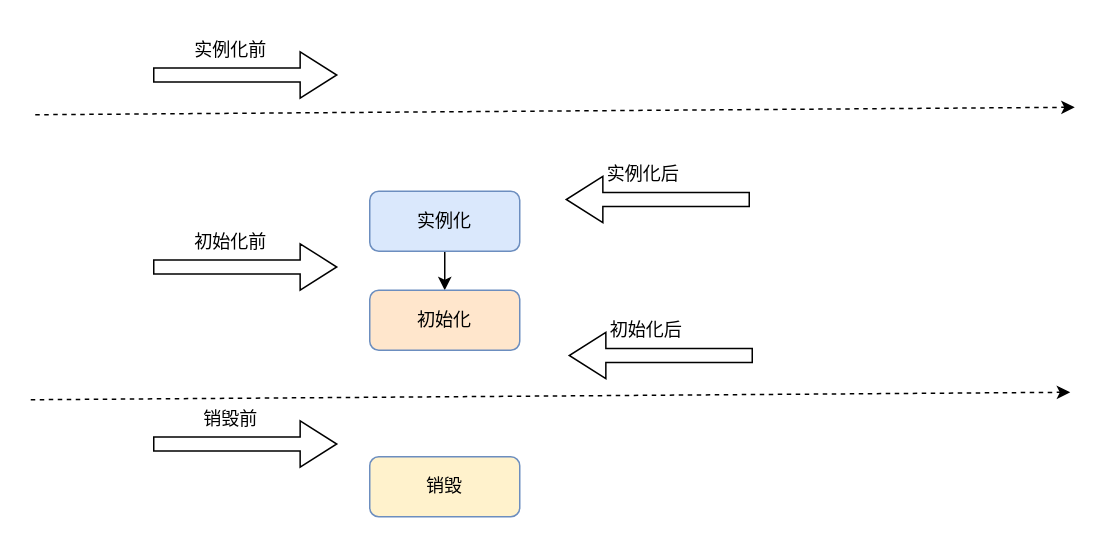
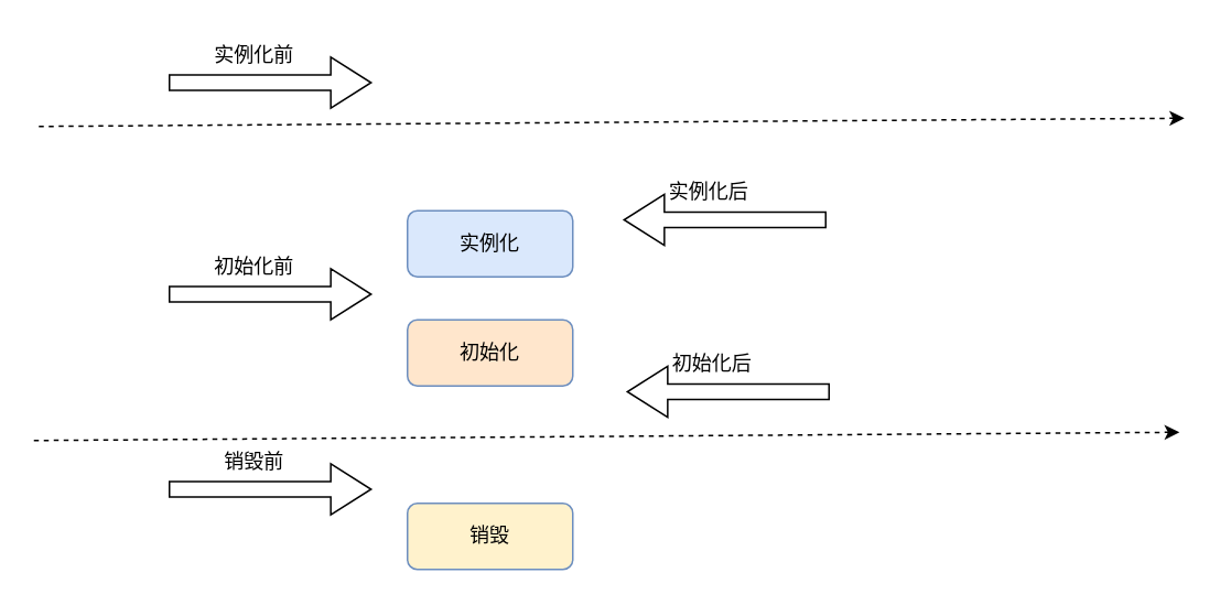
- <mxCell id="2" style="edgeStyle=orthogonalEdgeStyle;rounded=0;orthogonalLoop=1;jettySize=auto;html=1;exitX=0.5;exitY=1;exitDx=0;exitDy=0;entryX=0.5;entryY=0;entryDx=0;entryDy=0;" parent="1" source="3" target="4" edge="1"><mxGeometry relative="1" as="geometry" /></mxCell>
